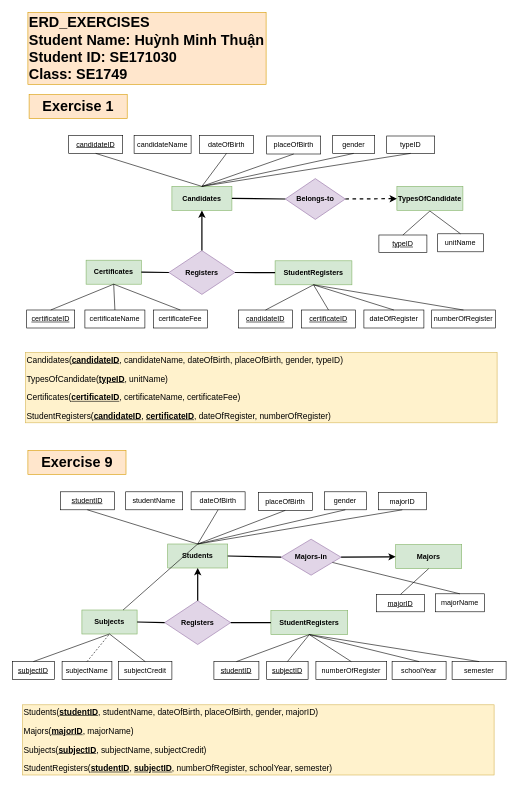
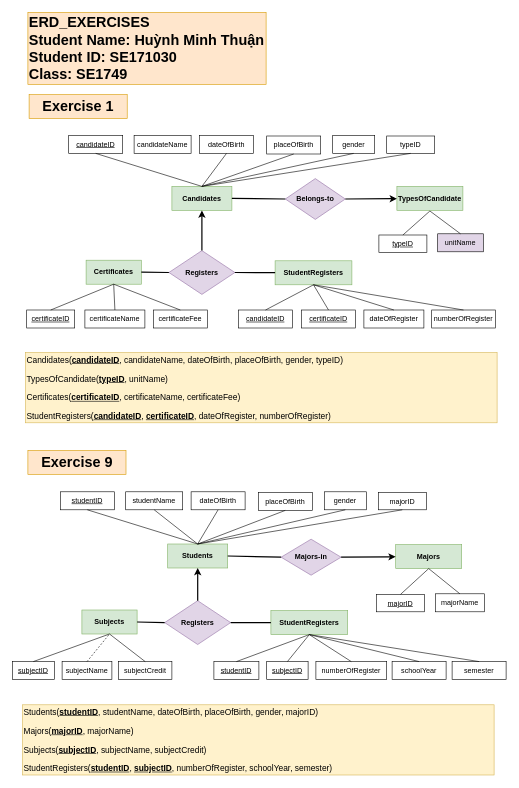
- <mxCell id="25" value="" style="endArrow=classic;html=1;rounded=0;exitX=1;exitY=0.5;exitDx=0;exitDy=0;strokeWidth=2;dashed=1;" parent="1" source="21" target="9" edge="1"><mxGeometry width="50" height="50" relative="1" as="geometry"><mxPoint x="606" y="340" as="sourcePoint" /><mxPoint x="506" y="520" as="targetPoint" /></mxGeometry></mxCell>
+ <mxCell id="25" value="" style="endArrow=classic;html=1;rounded=0;exitX=1;exitY=0.5;exitDx=0;exitDy=0;strokeWidth=2;" parent="1" source="21" target="9" edge="1"><mxGeometry width="50" height="50" relative="1" as="geometry"><mxPoint x="606" y="340" as="sourcePoint" /><mxPoint x="506" y="520" as="targetPoint" /></mxGeometry></mxCell>
- <mxCell id="10" value="unitName" style="rounded=0;whiteSpace=wrap;html=1;" parent="1" vertex="1"><mxGeometry x="729" y="389" width="76" height="30" as="geometry" /></mxCell>
+ <mxCell id="10" value="unitName" style="rounded=0;whiteSpace=wrap;html=1;fillColor=#e1d5e7;" parent="1" vertex="1"><mxGeometry x="729" y="389" width="76" height="30" as="geometry" /></mxCell>
- <mxCell id="72" value="" style="endArrow=none;html=1;rounded=0;exitX=0.5;exitY=0;exitDx=0;exitDy=0;" parent="1" source="46" target="55" edge="1"><mxGeometry width="50" height="50" relative="1" as="geometry"><mxPoint x="449" y="1116" as="sourcePoint" /><mxPoint x="499" y="1066" as="targetPoint" /></mxGeometry></mxCell>
+ <mxCell id="72" value="" style="endArrow=none;html=1;rounded=0;entryX=0.5;entryY=1;entryDx=0;entryDy=0;exitX=0.5;exitY=0;exitDx=0;exitDy=0;" parent="1" source="46" target="48" edge="1"><mxGeometry width="50" height="50" relative="1" as="geometry"><mxPoint x="449" y="1116" as="sourcePoint" /><mxPoint x="499" y="1066" as="targetPoint" /></mxGeometry></mxCell>
- <mxCell id="79" value="" style="endArrow=none;html=1;rounded=0;exitX=0.5;exitY=0;exitDx=0;exitDy=0;" parent="1" source="54" target="65" edge="1"><mxGeometry width="50" height="50" relative="1" as="geometry"><mxPoint x="384" y="1066" as="sourcePoint" /><mxPoint x="783" y="946" as="targetPoint" /></mxGeometry></mxCell>
+ <mxCell id="79" value="" style="endArrow=none;html=1;rounded=0;exitX=0.5;exitY=0;exitDx=0;exitDy=0;entryX=0.5;entryY=1;entryDx=0;entryDy=0;" parent="1" source="54" target="53" edge="1"><mxGeometry width="50" height="50" relative="1" as="geometry"><mxPoint x="384" y="1066" as="sourcePoint" /><mxPoint x="783" y="946" as="targetPoint" /></mxGeometry></mxCell>
